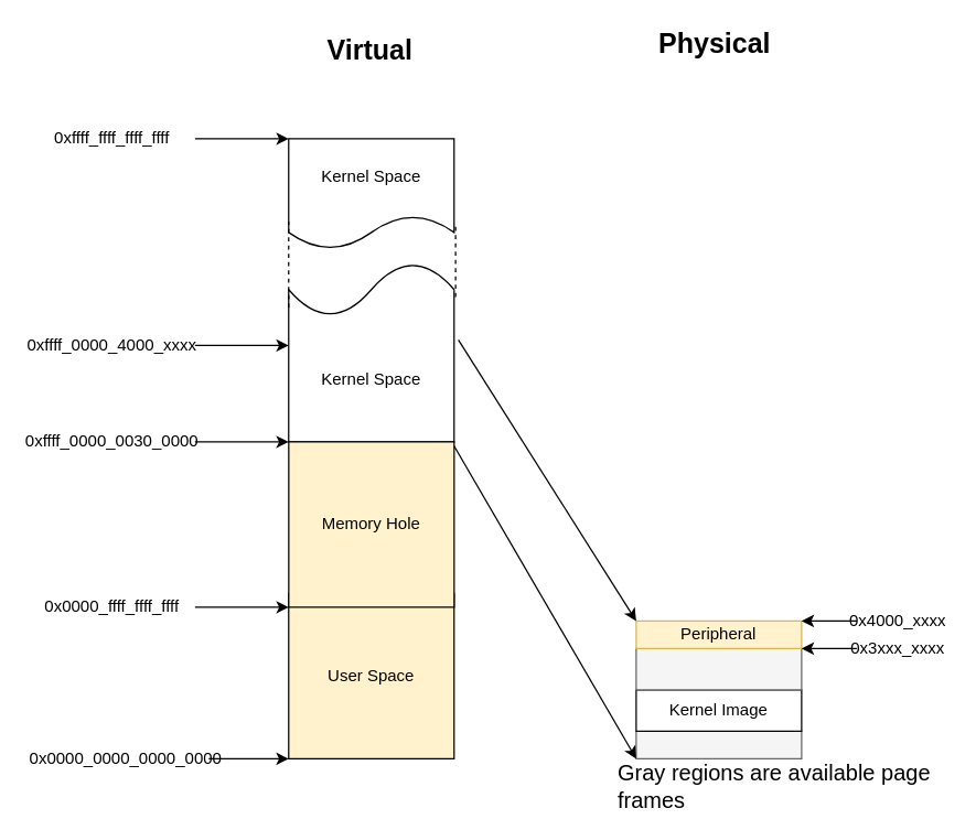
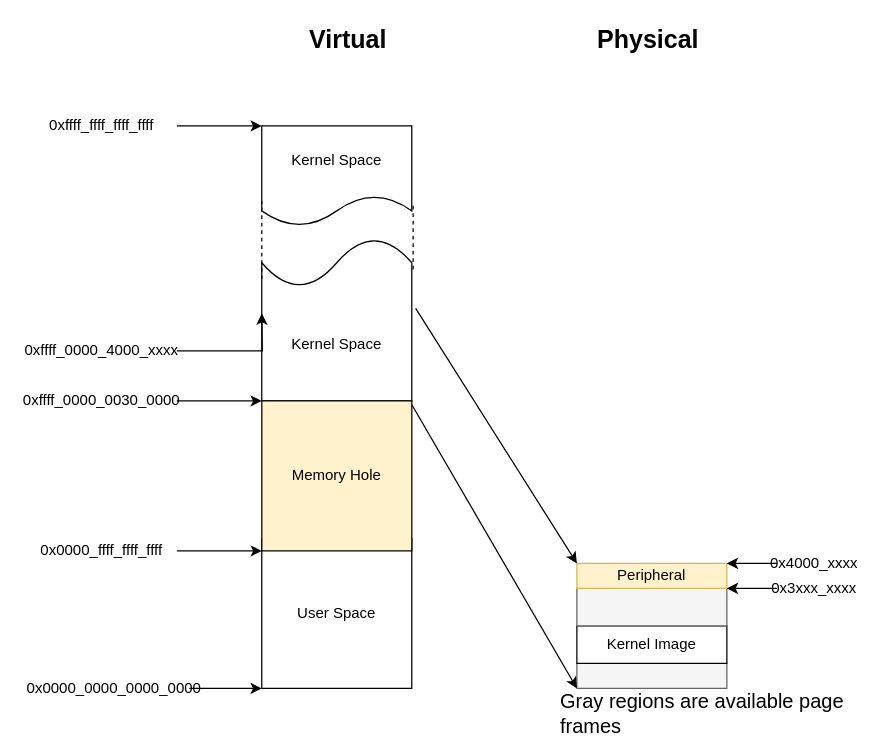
- <mxCell id="20" value="&lt;b&gt;&lt;font style=&quot;font-size: 20px&quot;&gt;Virtual&amp;nbsp;&lt;/font&gt;&lt;/b&gt;" style="text;html=1;strokeColor=none;fillColor=none;align=center;verticalAlign=middle;whiteSpace=wrap;rounded=0;" vertex="1" parent="1"><mxGeometry x="151" y="25" width="240" height="20" as="geometry" /></mxCell>
+ <mxCell id="20" value="&lt;b&gt;&lt;font style=&quot;font-size: 20px&quot;&gt;Virtual&amp;nbsp;&lt;/font&gt;&lt;/b&gt;" style="text;html=1;strokeColor=none;fillColor=none;align=center;verticalAlign=middle;whiteSpace=wrap;rounded=0;" vertex="1" parent="1"><mxGeometry x="161" y="20" width="240" height="20" as="geometry" /></mxCell>
- <mxCell id="27" value="0xffff_0000_4000_xxxx" style="text;html=1;strokeColor=none;fillColor=none;align=center;verticalAlign=middle;whiteSpace=wrap;rounded=0;" vertex="1" parent="1"><mxGeometry x="20.96" y="240" width="120" height="20" as="geometry" /></mxCell>
+ <mxCell id="27" value="0xffff_0000_4000_xxxx" style="text;html=1;strokeColor=none;fillColor=none;align=center;verticalAlign=middle;whiteSpace=wrap;rounded=0;" vertex="1" parent="1"><mxGeometry x="20.96" y="270" width="120" height="20" as="geometry" /></mxCell>
- <mxCell id="2" value="User Space" style="rounded=0;whiteSpace=wrap;html=1;fillColor=#fff2cc;" vertex="1" parent="1"><mxGeometry x="208.92" y="430" width="120" height="120" as="geometry" /></mxCell>
+ <mxCell id="2" value="User Space" style="rounded=0;whiteSpace=wrap;html=1;" vertex="1" parent="1"><mxGeometry x="208.92" y="430" width="120" height="120" as="geometry" /></mxCell>
